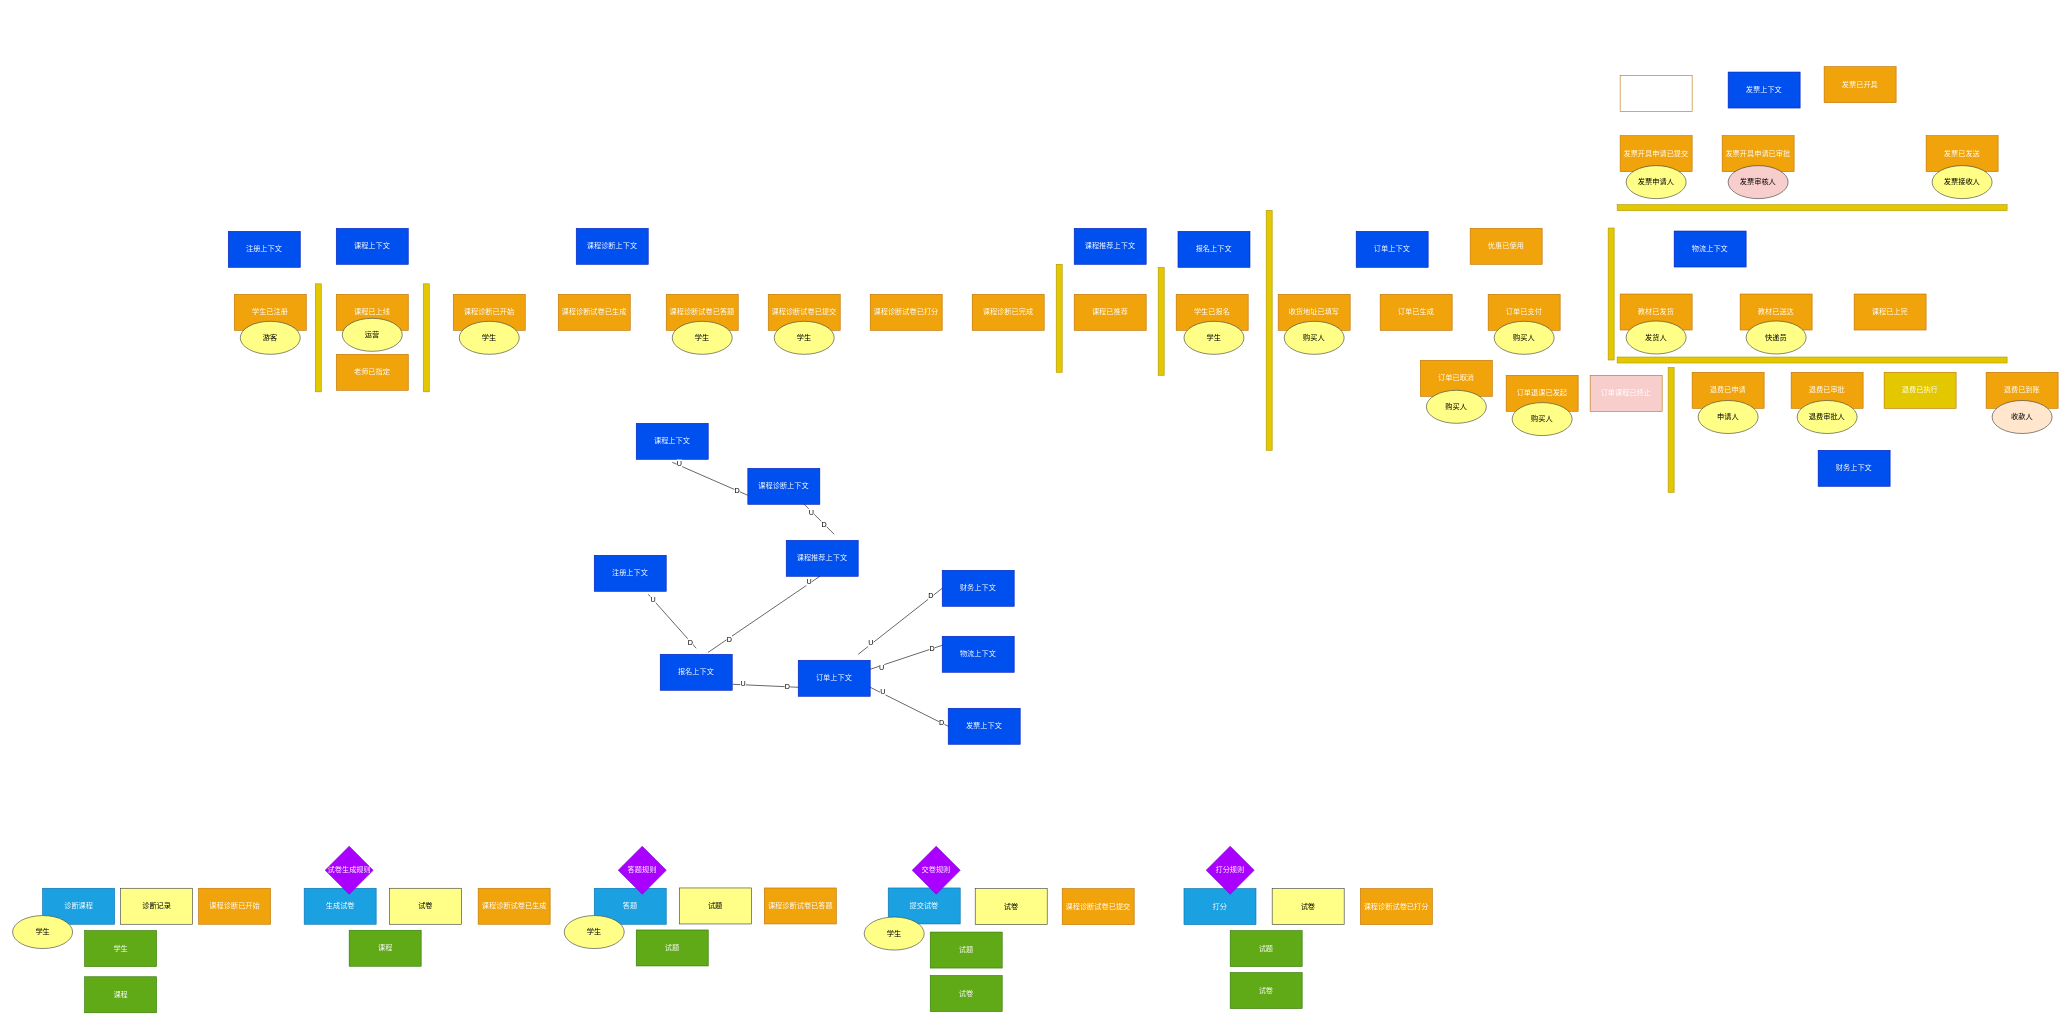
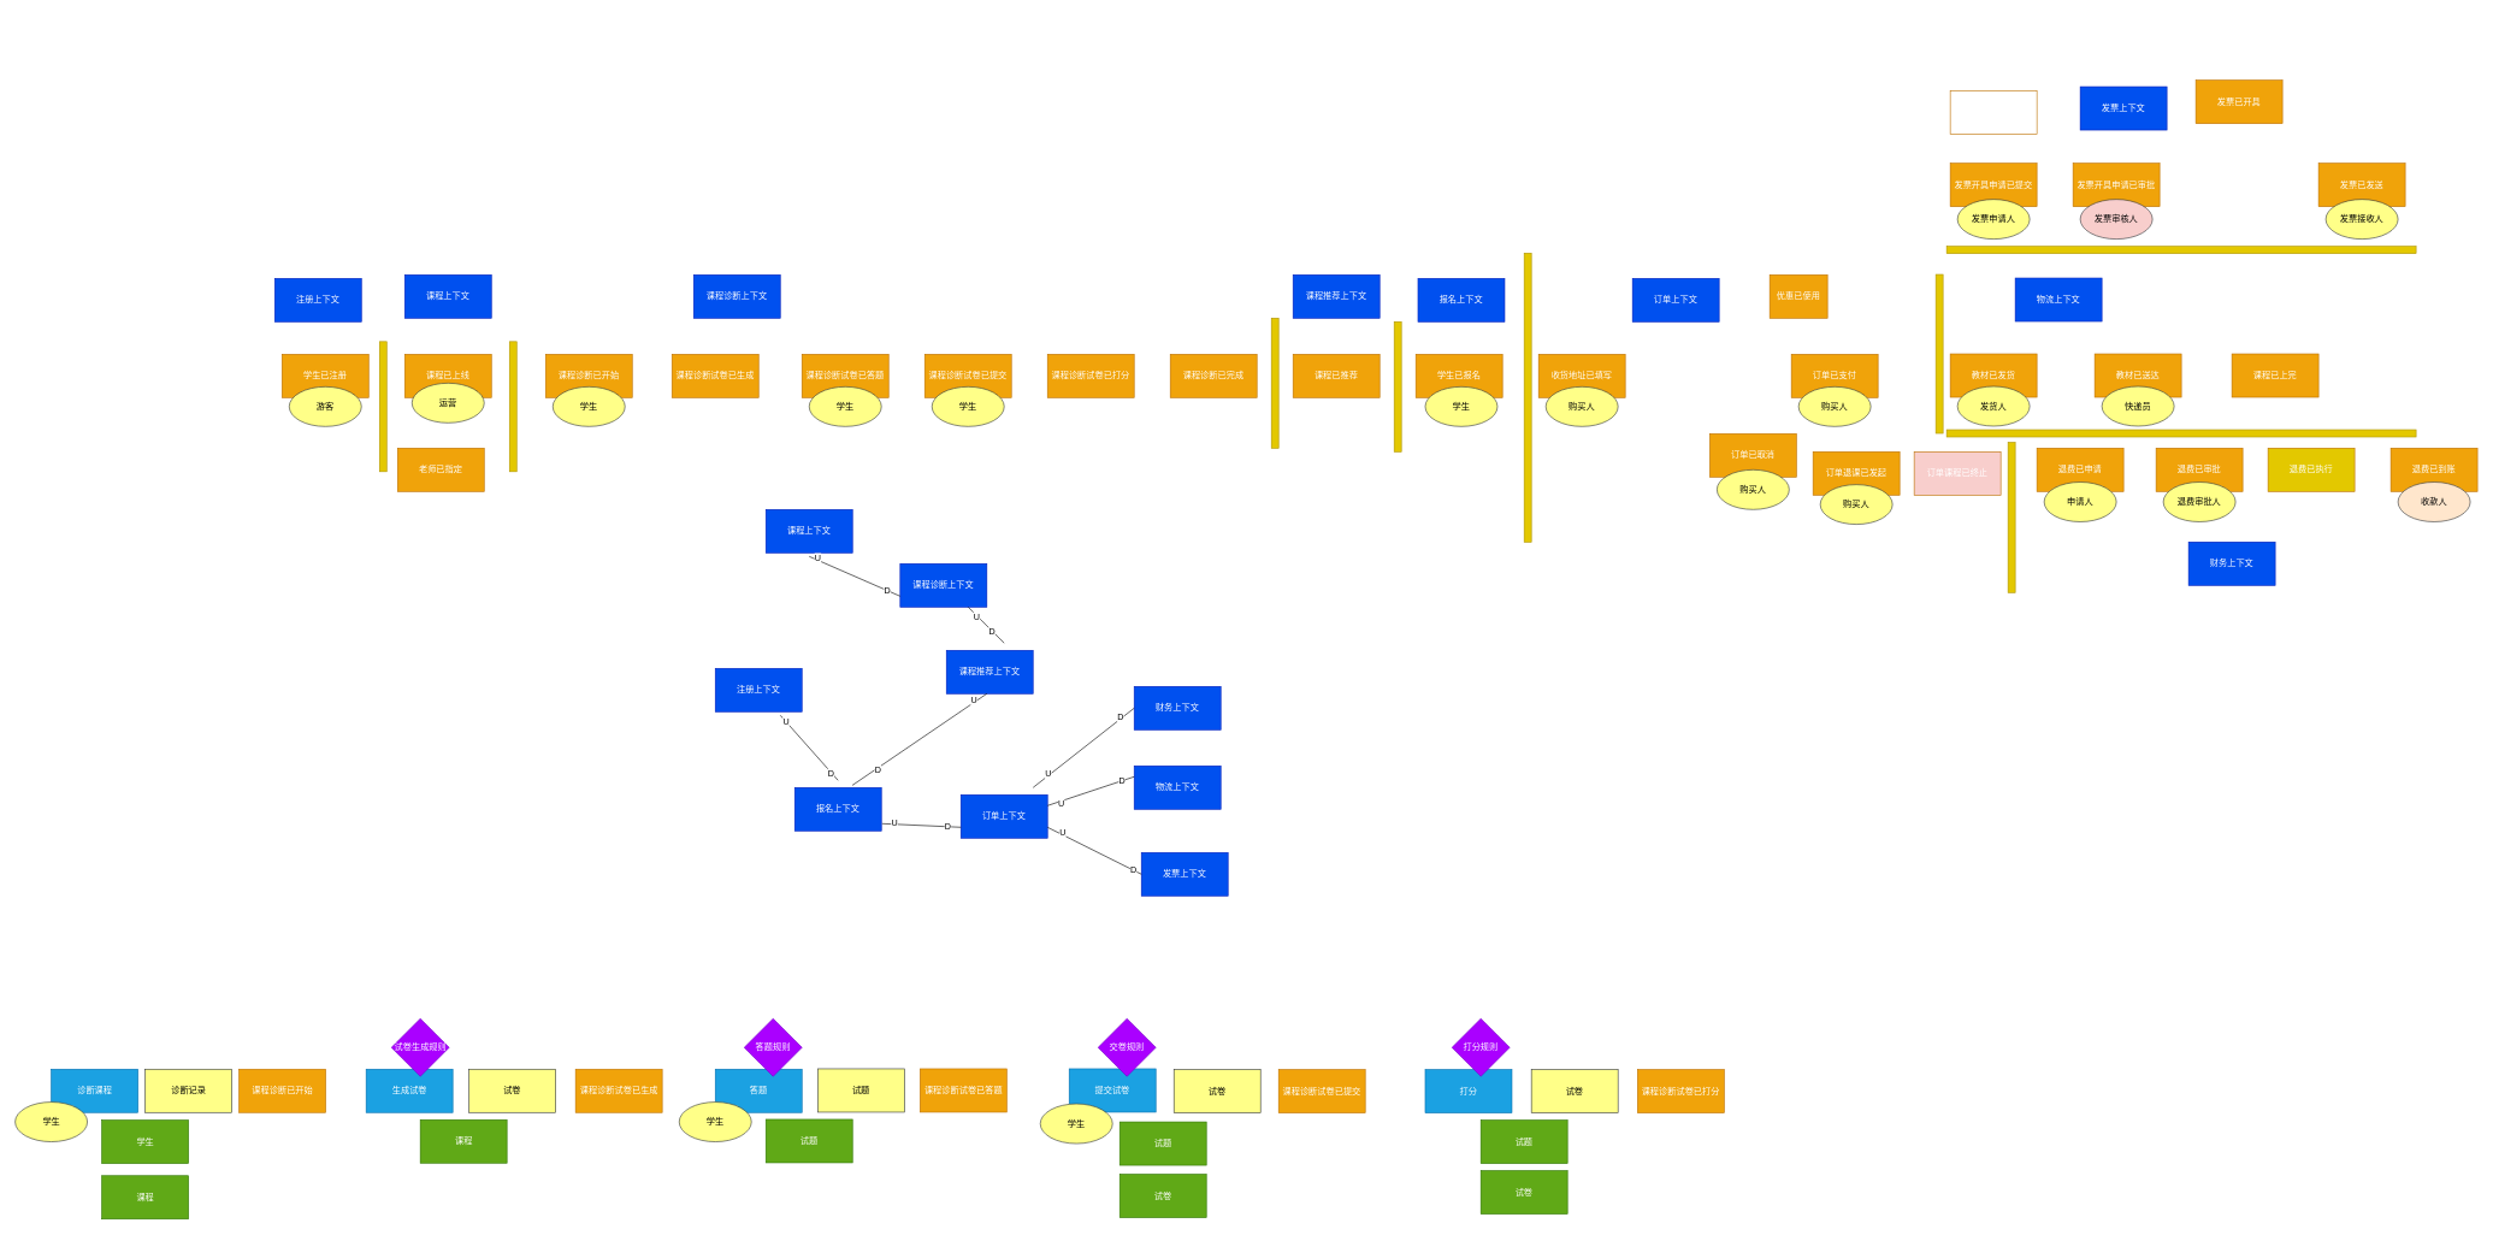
- <mxCell id="16" value="优惠已使用" style="rounded=0;whiteSpace=wrap;html=1;fillColor=#f0a30a;strokeColor=#BD7000;fontColor=#ffffff;" vertex="1" parent="1"><mxGeometry x="2450" y="380" width="120" height="60" as="geometry" /></mxCell>
+ <mxCell id="16" value="优惠已使用" style="rounded=0;whiteSpace=wrap;html=1;fillColor=#f0a30a;strokeColor=#BD7000;fontColor=#ffffff;" vertex="1" parent="1"><mxGeometry x="2450" y="380" width="80" height="60" as="geometry" /></mxCell>
- <mxCell id="5" value="订单已生成" style="rounded=0;whiteSpace=wrap;html=1;fillColor=#f0a30a;strokeColor=#BD7000;fontColor=#ffffff;" vertex="1" parent="1"><mxGeometry x="2300" y="490" width="120" height="60" as="geometry" /></mxCell>
- <mxCell id="15" value="老师已指定" style="rounded=0;whiteSpace=wrap;html=1;fillColor=#f0a30a;strokeColor=#BD7000;fontColor=#ffffff;" vertex="1" parent="1"><mxGeometry x="560" y="590" width="120" height="60" as="geometry" /></mxCell>
+ <mxCell id="15" value="老师已指定" style="rounded=0;whiteSpace=wrap;html=1;fillColor=#f0a30a;strokeColor=#BD7000;fontColor=#ffffff;" vertex="1" parent="1"><mxGeometry x="550" y="620" width="120" height="60" as="geometry" /></mxCell>
